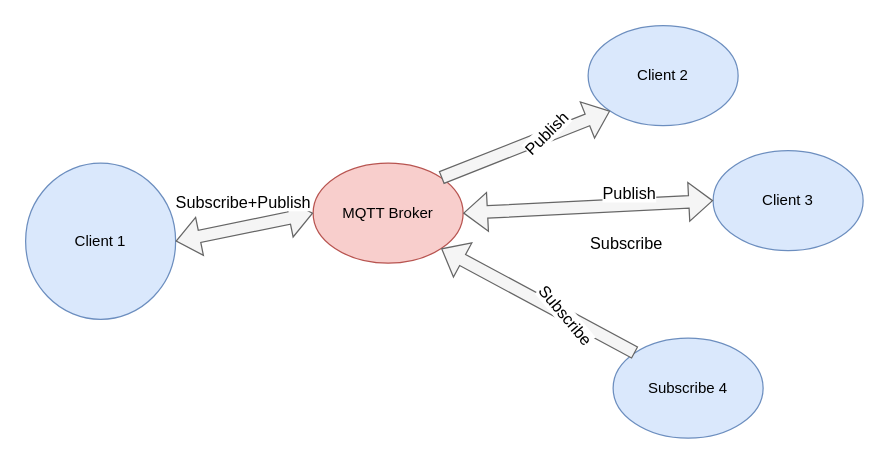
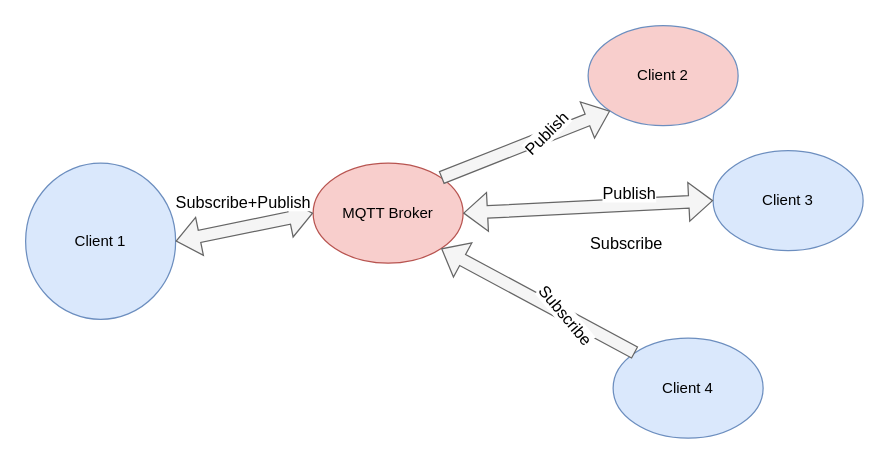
- <mxCell id="4" value="Client 2" style="ellipse;whiteSpace=wrap;html=1;fillColor=#dae8fc;strokeColor=#6c8ebf;" vertex="1" parent="1"><mxGeometry x="470" y="20" width="120" height="80" as="geometry" /></mxCell>
+ <mxCell id="4" value="Client 2" style="ellipse;whiteSpace=wrap;html=1;fillColor=#f8cecc;strokeColor=#6c8ebf;" vertex="1" parent="1"><mxGeometry x="470" y="20" width="120" height="80" as="geometry" /></mxCell>
- <mxCell id="6" value="Subscribe 4" style="ellipse;whiteSpace=wrap;html=1;fillColor=#dae8fc;strokeColor=#6c8ebf;" vertex="1" parent="1"><mxGeometry x="490" y="270" width="120" height="80" as="geometry" /></mxCell>
+ <mxCell id="6" value="Client 4" style="ellipse;whiteSpace=wrap;html=1;fillColor=#dae8fc;strokeColor=#6c8ebf;" vertex="1" parent="1"><mxGeometry x="490" y="270" width="120" height="80" as="geometry" /></mxCell>
